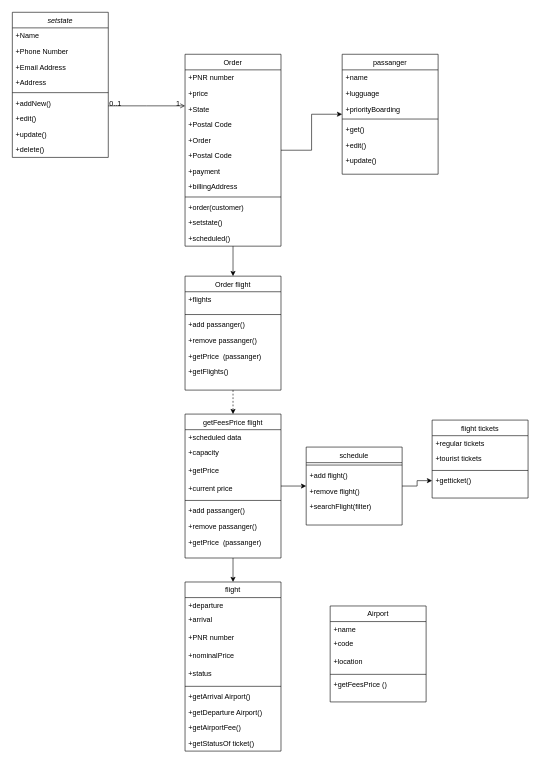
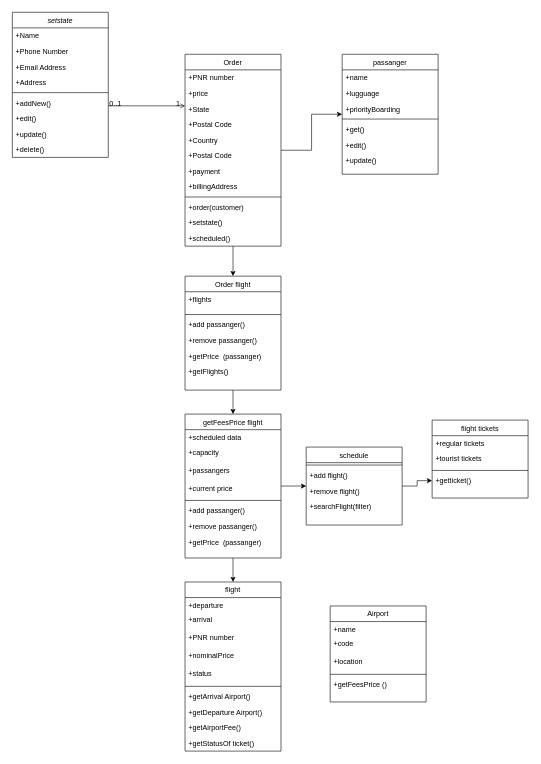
- <mxCell id="19" value="+Order" style="text;align=left;verticalAlign=top;spacingLeft=4;spacingRight=4;overflow=hidden;rotatable=0;points=[[0,0.5],[1,0.5]];portConstraint=eastwest;rounded=0;shadow=0;html=0;" parent="14" vertex="1"><mxGeometry y="130" width="160" height="26" as="geometry" /></mxCell>
+ <mxCell id="19" value="+Country" style="text;align=left;verticalAlign=top;spacingLeft=4;spacingRight=4;overflow=hidden;rotatable=0;points=[[0,0.5],[1,0.5]];portConstraint=eastwest;rounded=0;shadow=0;html=0;" parent="14" vertex="1"><mxGeometry y="130" width="160" height="26" as="geometry" /></mxCell>
- <mxCell id="30" value="" style="edgeStyle=orthogonalEdgeStyle;rounded=0;orthogonalLoop=1;jettySize=auto;html=1;dashed=1;" edge="1" parent="1" source="31" target="40"><mxGeometry relative="1" as="geometry" /></mxCell>
+ <mxCell id="30" value="" style="edgeStyle=orthogonalEdgeStyle;rounded=0;orthogonalLoop=1;jettySize=auto;html=1;" edge="1" parent="1" source="31" target="40"><mxGeometry relative="1" as="geometry" /></mxCell>
- <mxCell id="43" value="+getPrice" style="text;align=left;verticalAlign=top;spacingLeft=4;spacingRight=4;overflow=hidden;rotatable=0;points=[[0,0.5],[1,0.5]];portConstraint=eastwest;" vertex="1" parent="40"><mxGeometry y="80" width="160" height="30" as="geometry" /></mxCell>
+ <mxCell id="43" value="+passangers" style="text;align=left;verticalAlign=top;spacingLeft=4;spacingRight=4;overflow=hidden;rotatable=0;points=[[0,0.5],[1,0.5]];portConstraint=eastwest;" vertex="1" parent="40"><mxGeometry y="80" width="160" height="30" as="geometry" /></mxCell>
